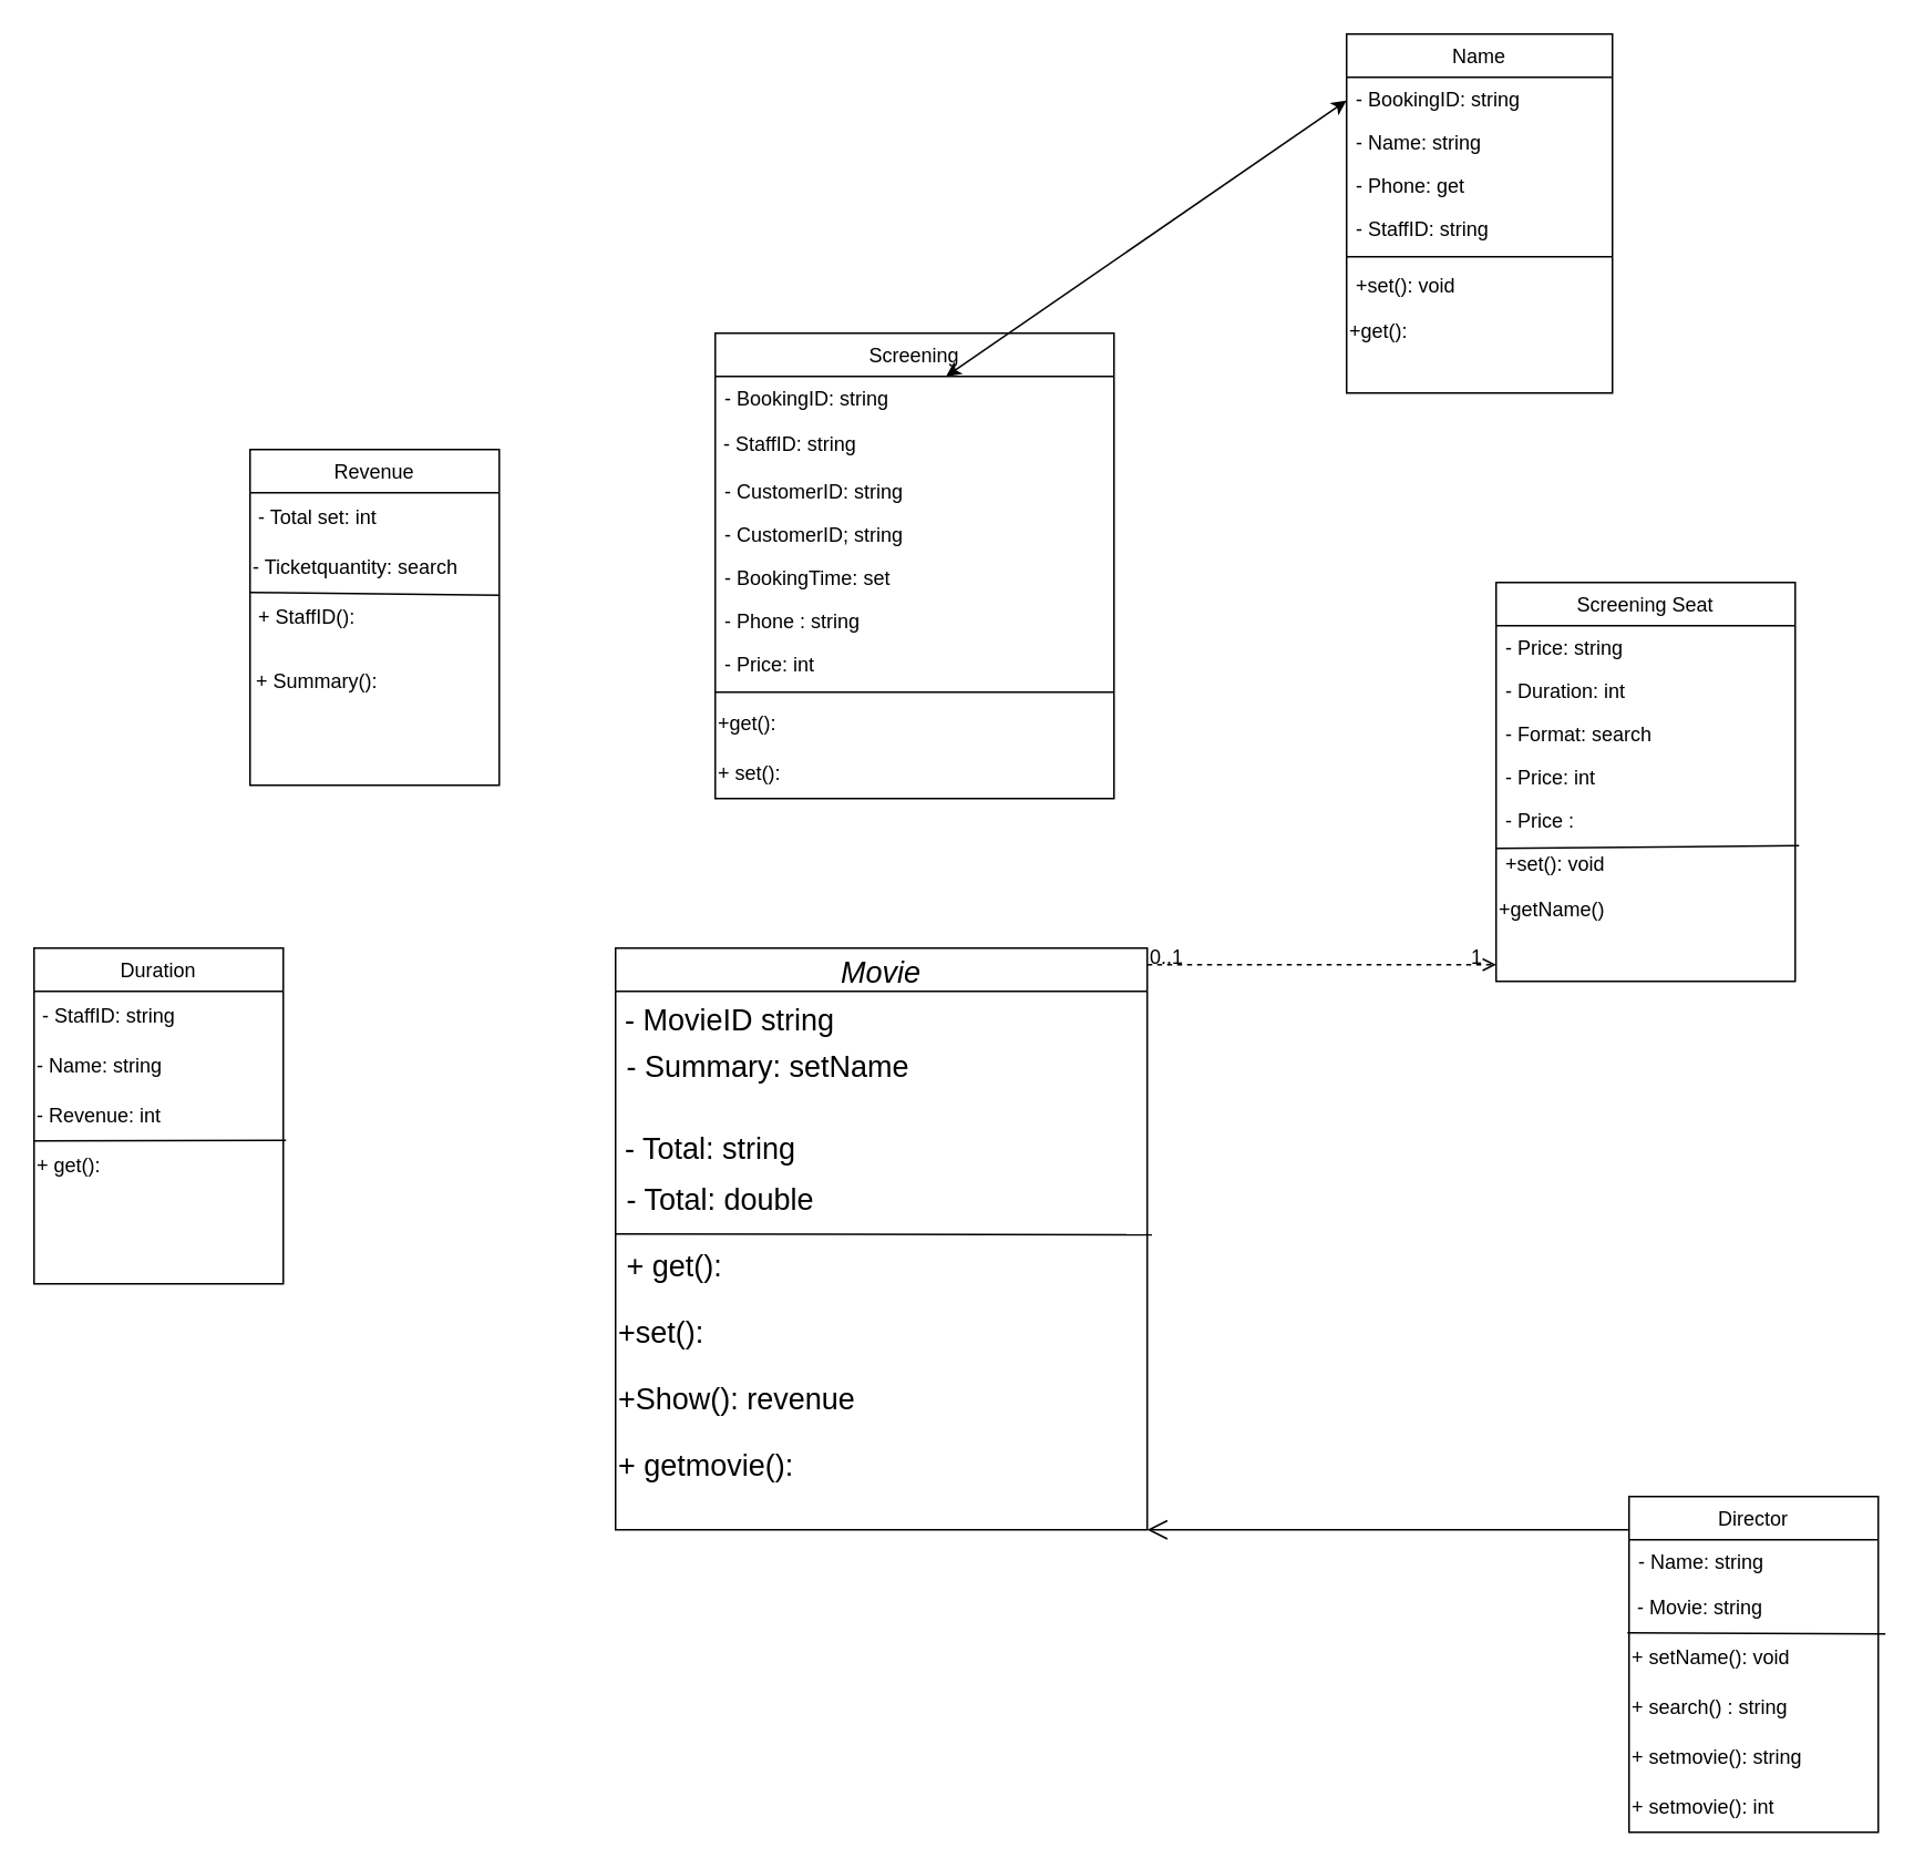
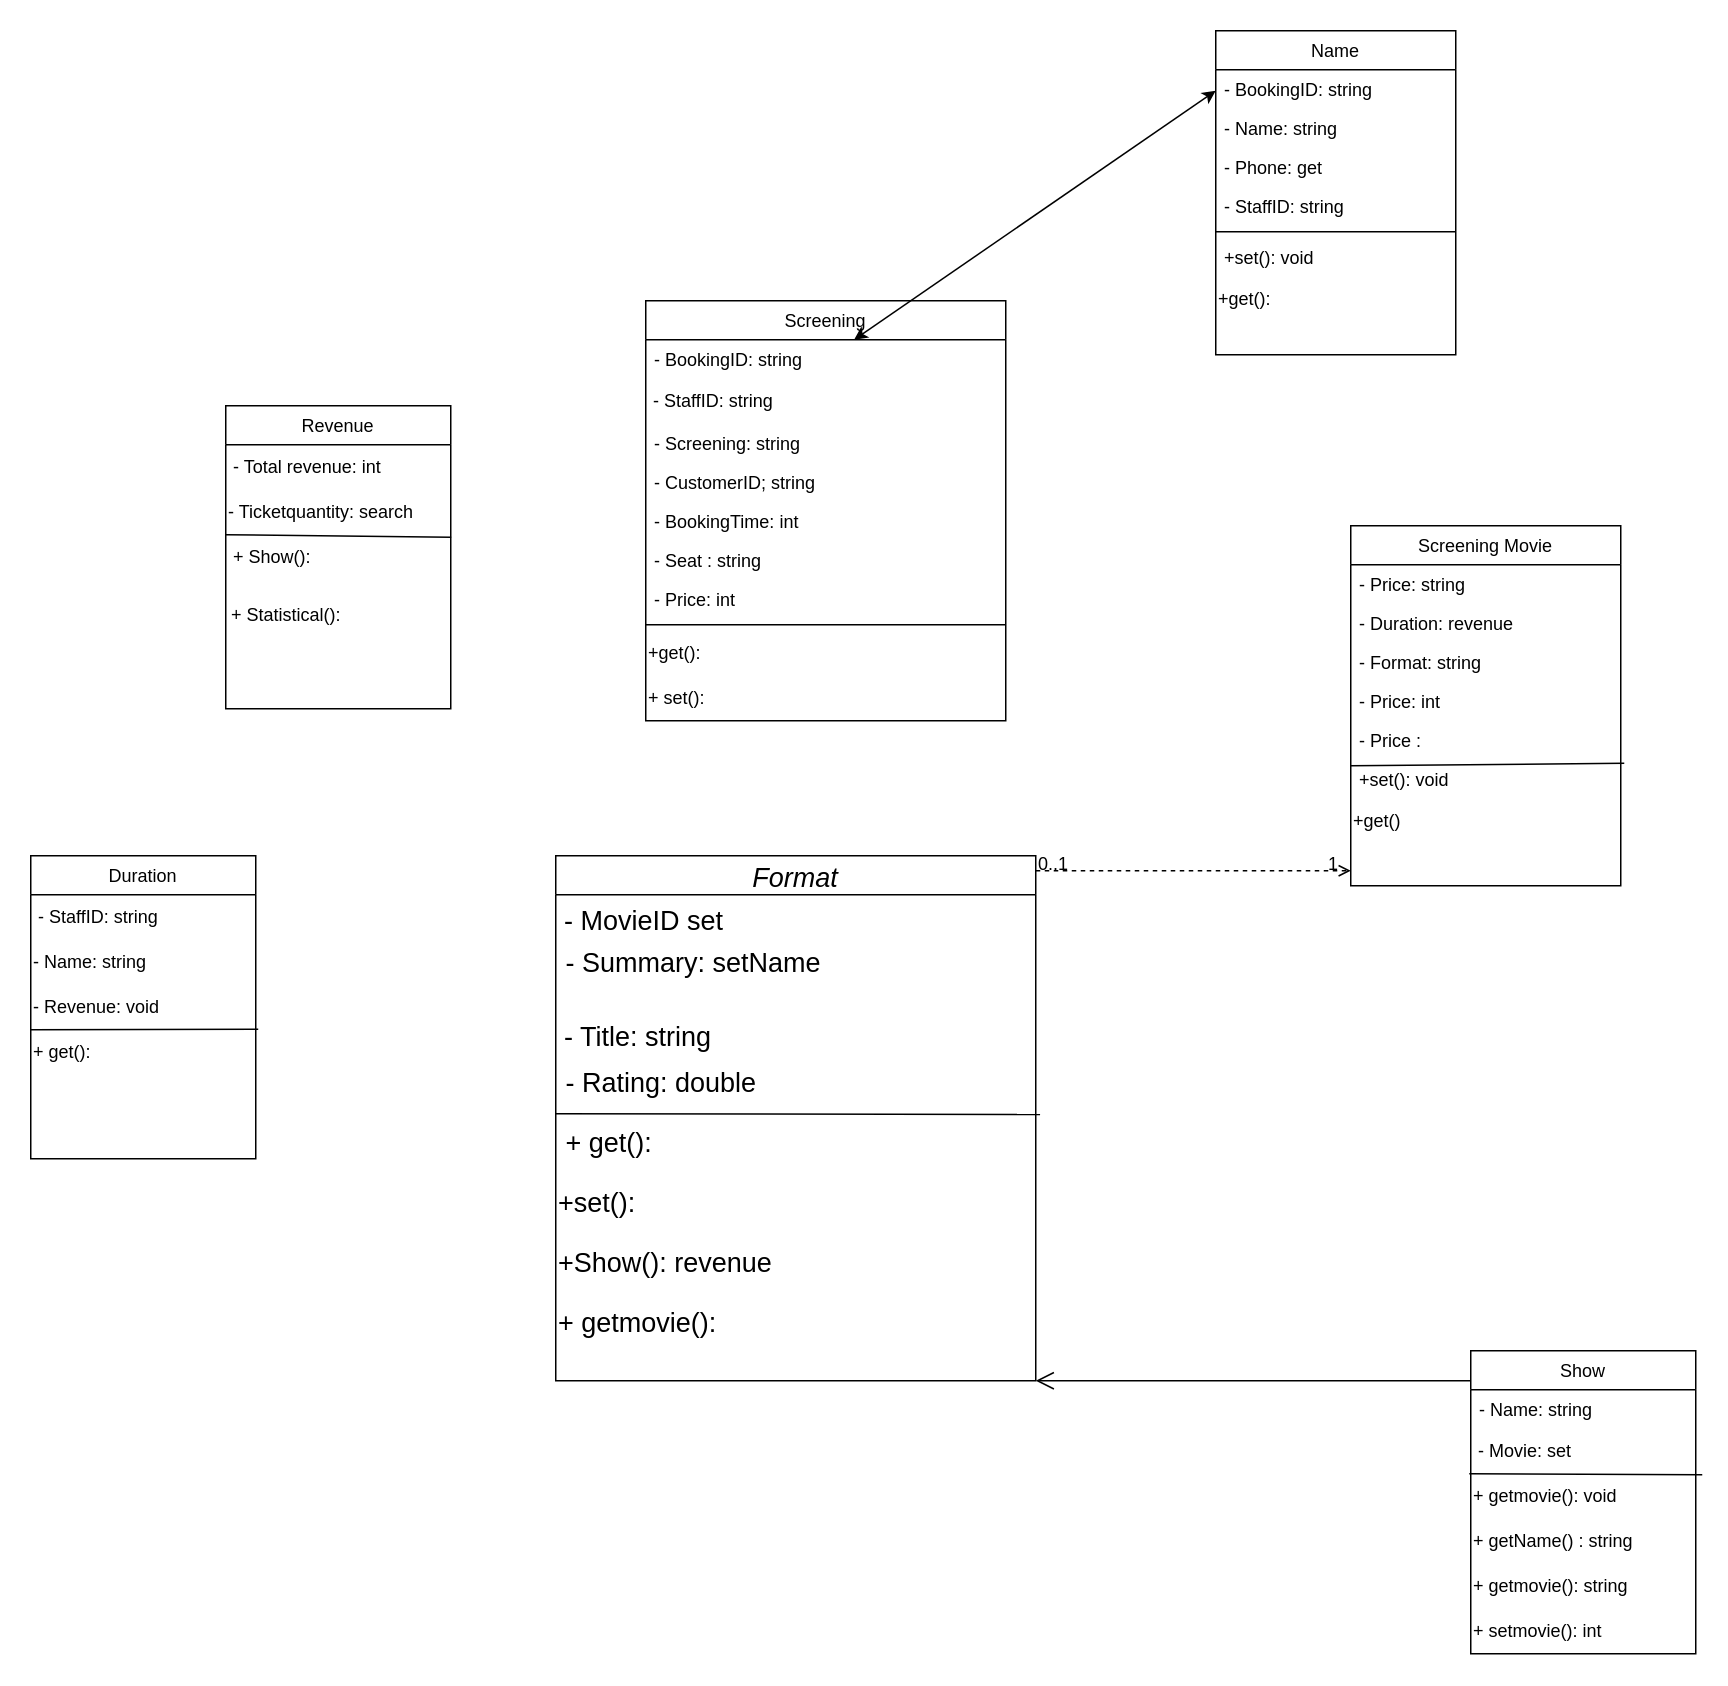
- <mxCell id="36" value="- CustomerID: string" style="text;align=left;verticalAlign=top;spacingLeft=4;spacingRight=4;overflow=hidden;rotatable=0;points=[[0,0.5],[1,0.5]];portConstraint=eastwest;" parent="33" vertex="1"><mxGeometry y="82" width="240" height="26" as="geometry" /></mxCell>
+ <mxCell id="36" value="- Screening: string" style="text;align=left;verticalAlign=top;spacingLeft=4;spacingRight=4;overflow=hidden;rotatable=0;points=[[0,0.5],[1,0.5]];portConstraint=eastwest;" parent="33" vertex="1"><mxGeometry y="82" width="240" height="26" as="geometry" /></mxCell>
- <mxCell id="60" value="&amp;nbsp;- Total set: int" style="text;html=1;align=left;verticalAlign=middle;resizable=0;points=[];autosize=1;strokeColor=none;fillColor=none;" parent="59" vertex="1"><mxGeometry y="26" width="150" height="30" as="geometry" /></mxCell>
+ <mxCell id="60" value="&amp;nbsp;- Total revenue: int" style="text;html=1;align=left;verticalAlign=middle;resizable=0;points=[];autosize=1;strokeColor=none;fillColor=none;" parent="59" vertex="1"><mxGeometry y="26" width="150" height="30" as="geometry" /></mxCell>
- <mxCell id="38" value="- BookingTime: set" style="text;align=left;verticalAlign=top;spacingLeft=4;spacingRight=4;overflow=hidden;rotatable=0;points=[[0,0.5],[1,0.5]];portConstraint=eastwest;rounded=0;shadow=0;html=0;" parent="33" vertex="1"><mxGeometry y="134" width="240" height="26" as="geometry" /></mxCell>
+ <mxCell id="38" value="- BookingTime: int" style="text;align=left;verticalAlign=top;spacingLeft=4;spacingRight=4;overflow=hidden;rotatable=0;points=[[0,0.5],[1,0.5]];portConstraint=eastwest;rounded=0;shadow=0;html=0;" parent="33" vertex="1"><mxGeometry y="134" width="240" height="26" as="geometry" /></mxCell>
- <mxCell id="21" value="Screening Seat" style="swimlane;fontStyle=0;align=center;verticalAlign=top;childLayout=stackLayout;horizontal=1;startSize=26;horizontalStack=0;resizeParent=1;resizeLast=0;collapsible=1;marginBottom=0;rounded=0;shadow=0;strokeWidth=1;" parent="1" vertex="1"><mxGeometry x="900" y="350" width="180" height="240" as="geometry"><mxRectangle x="550" y="140" width="160" height="26" as="alternateBounds" /></mxGeometry></mxCell>
+ <mxCell id="21" value="Screening Movie" style="swimlane;fontStyle=0;align=center;verticalAlign=top;childLayout=stackLayout;horizontal=1;startSize=26;horizontalStack=0;resizeParent=1;resizeLast=0;collapsible=1;marginBottom=0;rounded=0;shadow=0;strokeWidth=1;" parent="1" vertex="1"><mxGeometry x="900" y="350" width="180" height="240" as="geometry"><mxRectangle x="550" y="140" width="160" height="26" as="alternateBounds" /></mxGeometry></mxCell>
- <mxCell id="63" value="&amp;nbsp;+ StaffID():" style="text;html=1;align=left;verticalAlign=middle;resizable=0;points=[];autosize=1;strokeColor=none;fillColor=none;" parent="59" vertex="1"><mxGeometry y="86" width="150" height="30" as="geometry" /></mxCell>
+ <mxCell id="63" value="&amp;nbsp;+ Show():" style="text;html=1;align=left;verticalAlign=middle;resizable=0;points=[];autosize=1;strokeColor=none;fillColor=none;" parent="59" vertex="1"><mxGeometry y="86" width="150" height="30" as="geometry" /></mxCell>
- <mxCell id="39" value="- Phone : string" style="text;align=left;verticalAlign=top;spacingLeft=4;spacingRight=4;overflow=hidden;rotatable=0;points=[[0,0.5],[1,0.5]];portConstraint=eastwest;" parent="33" vertex="1"><mxGeometry y="160" width="240" height="26" as="geometry" /></mxCell>
+ <mxCell id="39" value="- Seat : string" style="text;align=left;verticalAlign=top;spacingLeft=4;spacingRight=4;overflow=hidden;rotatable=0;points=[[0,0.5],[1,0.5]];portConstraint=eastwest;" parent="33" vertex="1"><mxGeometry y="160" width="240" height="26" as="geometry" /></mxCell>
- <mxCell id="64" value="+ Summary():" style="text;html=1;align=center;verticalAlign=middle;resizable=0;points=[];autosize=1;strokeColor=none;fillColor=none;" parent="1" vertex="1"><mxGeometry x="140" y="395" width="100" height="30" as="geometry" /></mxCell>
+ <mxCell id="64" value="+ Statistical():" style="text;html=1;align=center;verticalAlign=middle;resizable=0;points=[];autosize=1;strokeColor=none;fillColor=none;" parent="1" vertex="1"><mxGeometry x="140" y="395" width="100" height="30" as="geometry" /></mxCell>
- <mxCell id="23" value="- Duration: int" style="text;align=left;verticalAlign=top;spacingLeft=4;spacingRight=4;overflow=hidden;rotatable=0;points=[[0,0.5],[1,0.5]];portConstraint=eastwest;" parent="21" vertex="1"><mxGeometry y="52" width="180" height="26" as="geometry" /></mxCell>
+ <mxCell id="23" value="- Duration: revenue" style="text;align=left;verticalAlign=top;spacingLeft=4;spacingRight=4;overflow=hidden;rotatable=0;points=[[0,0.5],[1,0.5]];portConstraint=eastwest;" parent="21" vertex="1"><mxGeometry y="52" width="180" height="26" as="geometry" /></mxCell>
- <mxCell id="24" value="- Format: search" style="text;align=left;verticalAlign=top;spacingLeft=4;spacingRight=4;overflow=hidden;rotatable=0;points=[[0,0.5],[1,0.5]];portConstraint=eastwest;rounded=0;shadow=0;html=0;" parent="21" vertex="1"><mxGeometry y="78" width="180" height="26" as="geometry" /></mxCell>
+ <mxCell id="24" value="- Format: string" style="text;align=left;verticalAlign=top;spacingLeft=4;spacingRight=4;overflow=hidden;rotatable=0;points=[[0,0.5],[1,0.5]];portConstraint=eastwest;rounded=0;shadow=0;html=0;" parent="21" vertex="1"><mxGeometry y="78" width="180" height="26" as="geometry" /></mxCell>
- <mxCell id="29" value="+getName()" style="text;html=1;align=left;verticalAlign=middle;resizable=0;points=[];autosize=1;strokeColor=none;fillColor=none;" parent="21" vertex="1"><mxGeometry y="182" width="180" height="30" as="geometry" /></mxCell>
+ <mxCell id="29" value="+get()" style="text;html=1;align=left;verticalAlign=middle;resizable=0;points=[];autosize=1;strokeColor=none;fillColor=none;" parent="21" vertex="1"><mxGeometry y="182" width="180" height="30" as="geometry" /></mxCell>
- <mxCell id="2" value="Movie" style="swimlane;fontStyle=2;align=center;verticalAlign=middle;childLayout=stackLayout;horizontal=1;startSize=26;horizontalStack=0;resizeParent=1;resizeLast=0;collapsible=1;marginBottom=0;rounded=0;shadow=0;strokeWidth=1;fontSize=18;" parent="1" vertex="1"><mxGeometry y="570" width="320" height="350" as="geometry" x="370"><mxRectangle x="220" y="120" width="160" height="26" as="alternateBounds" /></mxGeometry></mxCell>
+ <mxCell id="2" value="Format" style="swimlane;fontStyle=2;align=center;verticalAlign=middle;childLayout=stackLayout;horizontal=1;startSize=26;horizontalStack=0;resizeParent=1;resizeLast=0;collapsible=1;marginBottom=0;rounded=0;shadow=0;strokeWidth=1;fontSize=18;" parent="1" vertex="1"><mxGeometry y="570" width="320" height="350" as="geometry" x="370"><mxRectangle x="220" y="120" width="160" height="26" as="alternateBounds" /></mxGeometry></mxCell>
- <mxCell id="3" value="- MovieID string&#10;    " style="text;align=left;verticalAlign=top;spacingLeft=4;spacingRight=4;overflow=hidden;rotatable=0;points=[[0,0.5],[1,0.5]];portConstraint=eastwest;fontSize=18;" parent="2" vertex="1"><mxGeometry y="26" width="320" height="26" as="geometry" /></mxCell>
+ <mxCell id="3" value="- MovieID set&#10;    " style="text;align=left;verticalAlign=top;spacingLeft=4;spacingRight=4;overflow=hidden;rotatable=0;points=[[0,0.5],[1,0.5]];portConstraint=eastwest;fontSize=18;" parent="2" vertex="1"><mxGeometry y="26" width="320" height="26" as="geometry" /></mxCell>
- <mxCell id="57" value="- Revenue: int" style="text;html=1;align=left;verticalAlign=middle;resizable=0;points=[];autosize=1;strokeColor=none;fillColor=none;" parent="53" vertex="1"><mxGeometry y="86" width="150" height="30" as="geometry" /></mxCell>
+ <mxCell id="57" value="- Revenue: void" style="text;html=1;align=left;verticalAlign=middle;resizable=0;points=[];autosize=1;strokeColor=none;fillColor=none;" parent="53" vertex="1"><mxGeometry y="86" width="150" height="30" as="geometry" /></mxCell>
- <mxCell id="5" value="- Total: string" style="text;align=left;verticalAlign=bottom;spacingLeft=4;spacingRight=4;overflow=hidden;rotatable=0;points=[[0,0.5],[1,0.5]];portConstraint=eastwest;rounded=0;shadow=0;html=0;fontSize=18;" parent="2" vertex="1"><mxGeometry y="92" width="320" height="40" as="geometry" /></mxCell>
+ <mxCell id="5" value="- Title: string" style="text;align=left;verticalAlign=bottom;spacingLeft=4;spacingRight=4;overflow=hidden;rotatable=0;points=[[0,0.5],[1,0.5]];portConstraint=eastwest;rounded=0;shadow=0;html=0;fontSize=18;" parent="2" vertex="1"><mxGeometry y="92" width="320" height="40" as="geometry" /></mxCell>
- <mxCell id="6" value="&amp;nbsp;- Total: double" style="text;html=1;align=left;verticalAlign=middle;resizable=0;points=[];autosize=1;strokeColor=none;fillColor=none;fontSize=18;" parent="2" vertex="1"><mxGeometry y="132" width="320" height="40" as="geometry" /></mxCell>
+ <mxCell id="6" value="&amp;nbsp;- Rating: double" style="text;html=1;align=left;verticalAlign=middle;resizable=0;points=[];autosize=1;strokeColor=none;fillColor=none;fontSize=18;" parent="2" vertex="1"><mxGeometry y="132" width="320" height="40" as="geometry" /></mxCell>
- <mxCell id="12" value="Director" style="swimlane;fontStyle=0;align=center;verticalAlign=top;childLayout=stackLayout;horizontal=1;startSize=26;horizontalStack=0;resizeParent=1;resizeLast=0;collapsible=1;marginBottom=0;rounded=0;shadow=0;strokeWidth=1;" parent="1" vertex="1"><mxGeometry x="980" y="900" width="150" height="202" as="geometry"><mxRectangle x="340" y="380" width="170" height="26" as="alternateBounds" /></mxGeometry></mxCell>
+ <mxCell id="12" value="Show" style="swimlane;fontStyle=0;align=center;verticalAlign=top;childLayout=stackLayout;horizontal=1;startSize=26;horizontalStack=0;resizeParent=1;resizeLast=0;collapsible=1;marginBottom=0;rounded=0;shadow=0;strokeWidth=1;" parent="1" vertex="1"><mxGeometry x="980" y="900" width="150" height="202" as="geometry"><mxRectangle x="340" y="380" width="170" height="26" as="alternateBounds" /></mxGeometry></mxCell>
- <mxCell id="15" value="&amp;nbsp;- Movie: string" style="text;html=1;align=left;verticalAlign=middle;resizable=0;points=[];autosize=1;strokeColor=none;fillColor=none;" parent="12" vertex="1"><mxGeometry y="52" width="150" height="30" as="geometry" /></mxCell>
+ <mxCell id="15" value="&amp;nbsp;- Movie: set" style="text;html=1;align=left;verticalAlign=middle;resizable=0;points=[];autosize=1;strokeColor=none;fillColor=none;" parent="12" vertex="1"><mxGeometry y="52" width="150" height="30" as="geometry" /></mxCell>
- <mxCell id="16" value="+ setName(): void" style="text;html=1;align=left;verticalAlign=middle;resizable=0;points=[];autosize=1;strokeColor=none;fillColor=none;" parent="12" vertex="1"><mxGeometry y="82" width="150" height="30" as="geometry" /></mxCell>
+ <mxCell id="16" value="+ getmovie(): void" style="text;html=1;align=left;verticalAlign=middle;resizable=0;points=[];autosize=1;strokeColor=none;fillColor=none;" parent="12" vertex="1"><mxGeometry y="82" width="150" height="30" as="geometry" /></mxCell>
- <mxCell id="17" value="+ search() : string" style="text;html=1;align=left;verticalAlign=middle;resizable=0;points=[];autosize=1;strokeColor=none;fillColor=none;" parent="12" vertex="1"><mxGeometry y="112" width="150" height="30" as="geometry" /></mxCell>
+ <mxCell id="17" value="+ getName() : string" style="text;html=1;align=left;verticalAlign=middle;resizable=0;points=[];autosize=1;strokeColor=none;fillColor=none;" parent="12" vertex="1"><mxGeometry y="112" width="150" height="30" as="geometry" /></mxCell>
- <mxCell id="18" value="+ setmovie(): string" style="text;html=1;align=left;verticalAlign=middle;resizable=0;points=[];autosize=1;strokeColor=none;fillColor=none;" parent="12" vertex="1"><mxGeometry y="142" width="150" height="30" as="geometry" /></mxCell>
+ <mxCell id="18" value="+ getmovie(): string" style="text;html=1;align=left;verticalAlign=middle;resizable=0;points=[];autosize=1;strokeColor=none;fillColor=none;" parent="12" vertex="1"><mxGeometry y="142" width="150" height="30" as="geometry" /></mxCell>
